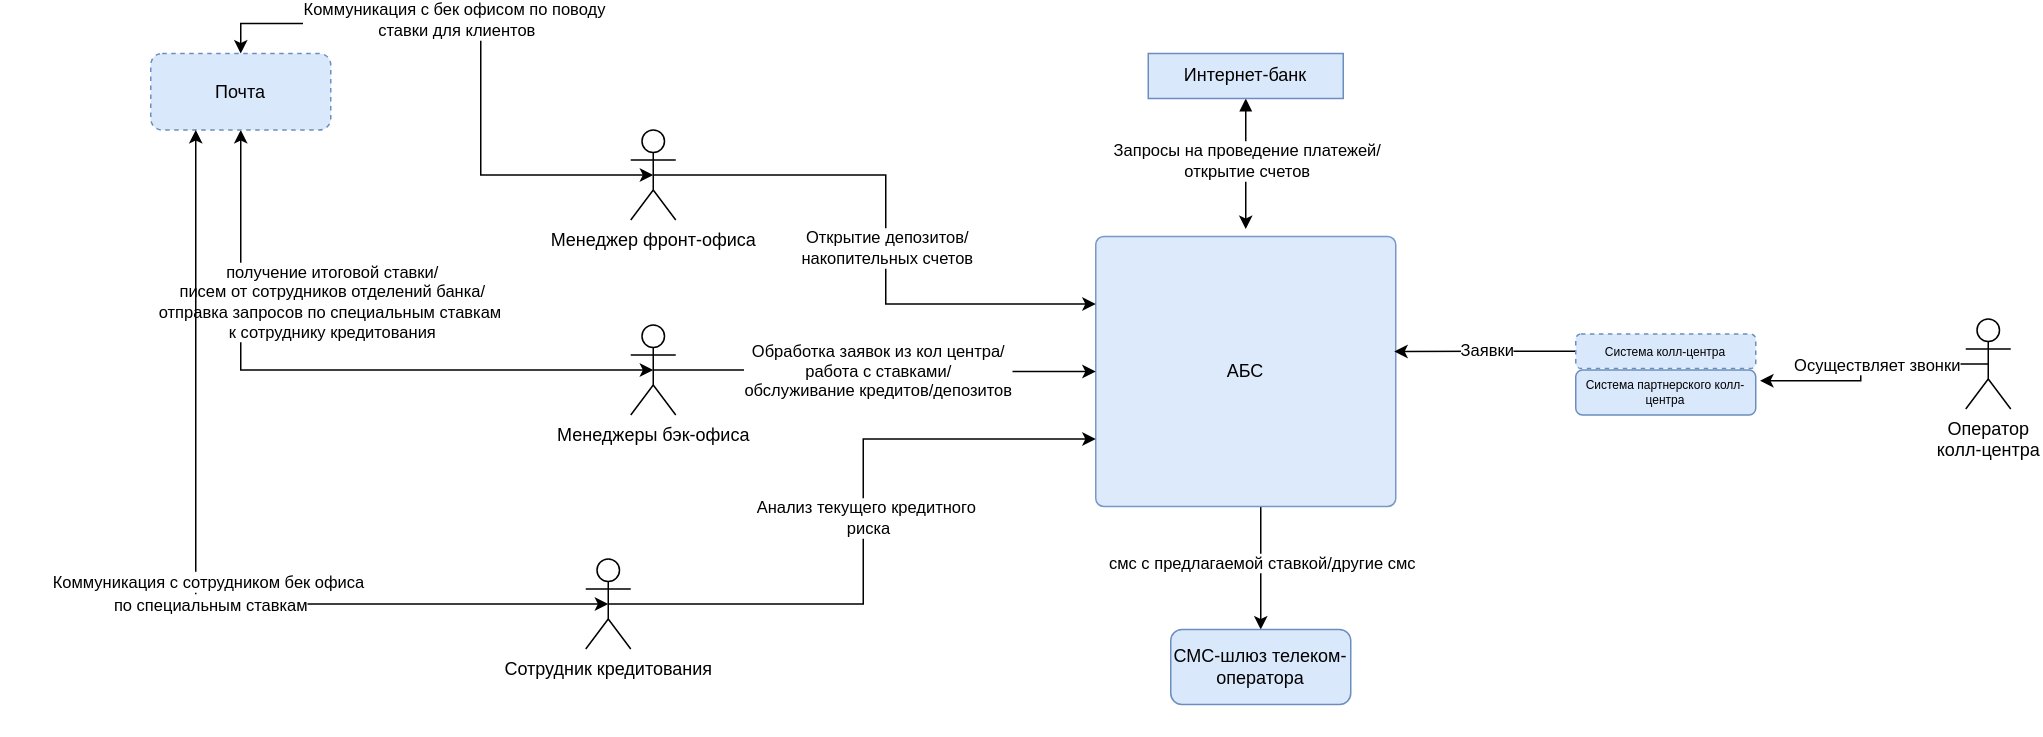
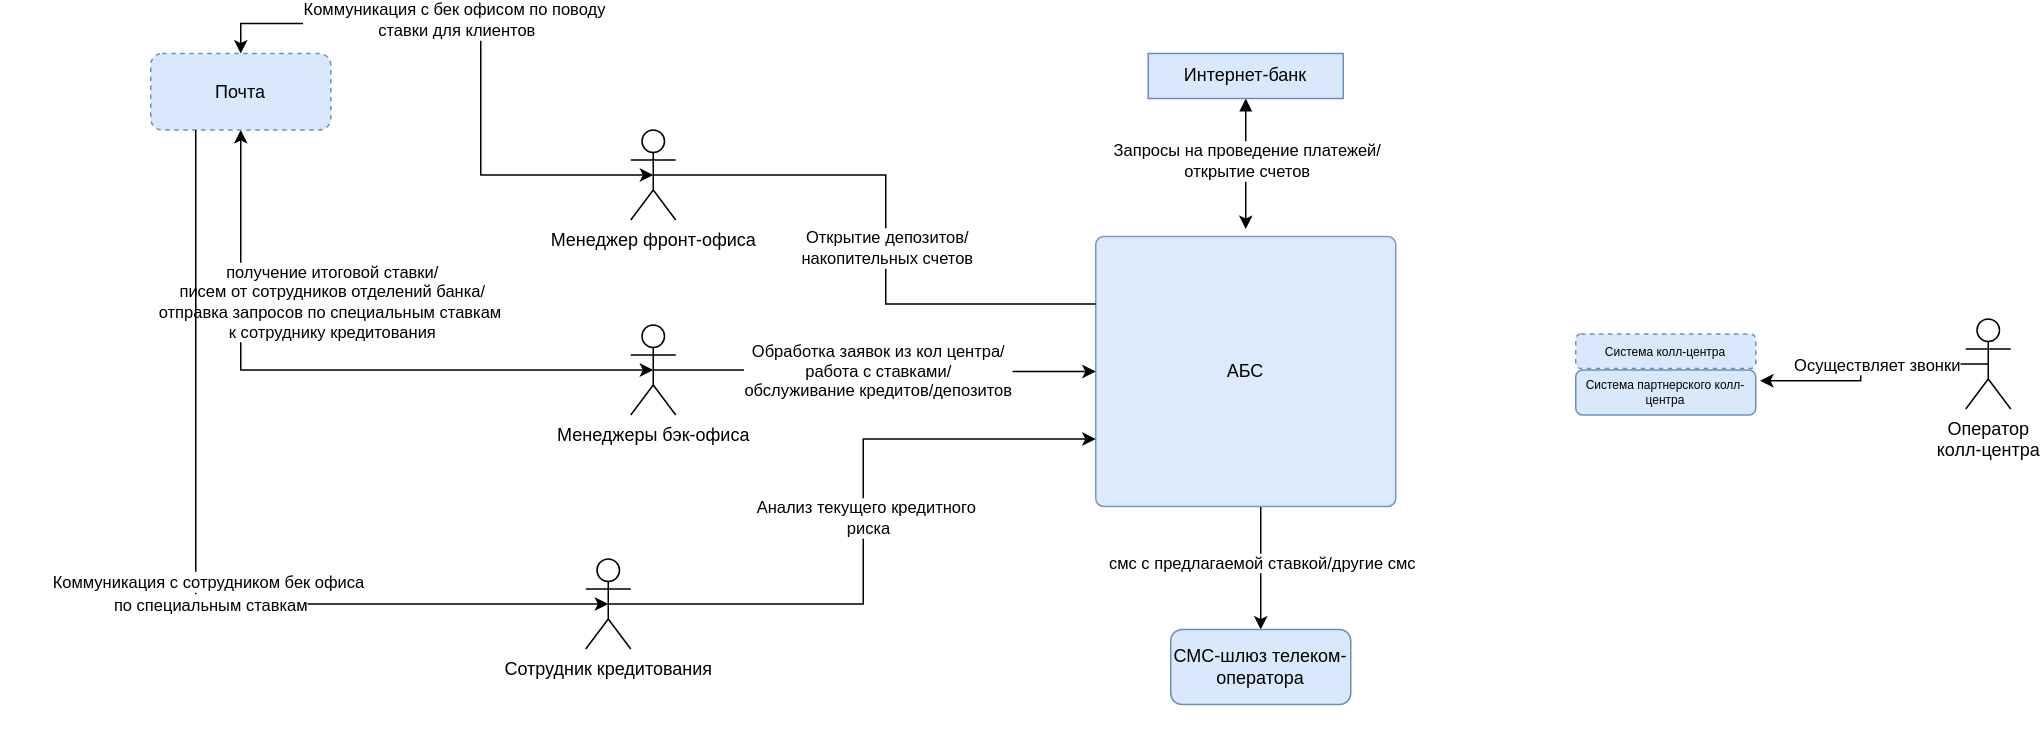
- <mxCell id="29" style="edgeStyle=orthogonalEdgeStyle;rounded=0;orthogonalLoop=1;jettySize=auto;html=1;exitX=0.5;exitY=0.5;exitDx=0;exitDy=0;exitPerimeter=0;entryX=0.25;entryY=1;entryDx=0;entryDy=0;startArrow=classic;startFill=1;" edge="1" parent="1" source="30" target="28"><mxGeometry relative="1" as="geometry" /></mxCell>
+ <mxCell id="29" style="edgeStyle=orthogonalEdgeStyle;rounded=0;orthogonalLoop=1;jettySize=auto;html=1;exitX=0.5;exitY=0.5;exitDx=0;exitDy=0;exitPerimeter=0;entryX=0.25;entryY=1;entryDx=0;entryDy=0;startArrow=classic;startFill=1;endArrow=none;" edge="1" parent="1" source="30" target="28"><mxGeometry relative="1" as="geometry" /></mxCell>
- <mxCell id="13" style="edgeStyle=orthogonalEdgeStyle;rounded=0;orthogonalLoop=1;jettySize=auto;html=1;exitX=0.5;exitY=0.5;exitDx=0;exitDy=0;exitPerimeter=0;entryX=0;entryY=0.25;entryDx=0;entryDy=0;" edge="1" parent="1" source="17" target="4"><mxGeometry relative="1" as="geometry" /></mxCell>
+ <mxCell id="13" style="edgeStyle=orthogonalEdgeStyle;rounded=0;orthogonalLoop=1;jettySize=auto;html=1;exitX=0.5;exitY=0.5;exitDx=0;exitDy=0;exitPerimeter=0;entryX=0;entryY=0.25;entryDx=0;entryDy=0;endArrow=none;" edge="1" parent="1" source="17" target="4"><mxGeometry relative="1" as="geometry" /></mxCell>
- <mxCell id="5" style="edgeStyle=orthogonalEdgeStyle;rounded=0;orthogonalLoop=1;jettySize=auto;html=1;exitX=0;exitY=0.5;exitDx=0;exitDy=0;entryX=0.995;entryY=0.426;entryDx=0;entryDy=0;entryPerimeter=0;" edge="1" parent="1" source="7" target="4"><mxGeometry relative="1" as="geometry" /></mxCell>
- <mxCell id="6" value="Заявки" style="edgeLabel;html=1;align=center;verticalAlign=middle;resizable=0;points=[];" vertex="1" connectable="0" parent="5"><mxGeometry x="-0.003" y="-1" relative="1" as="geometry"><mxPoint as="offset" /></mxGeometry></mxCell>
